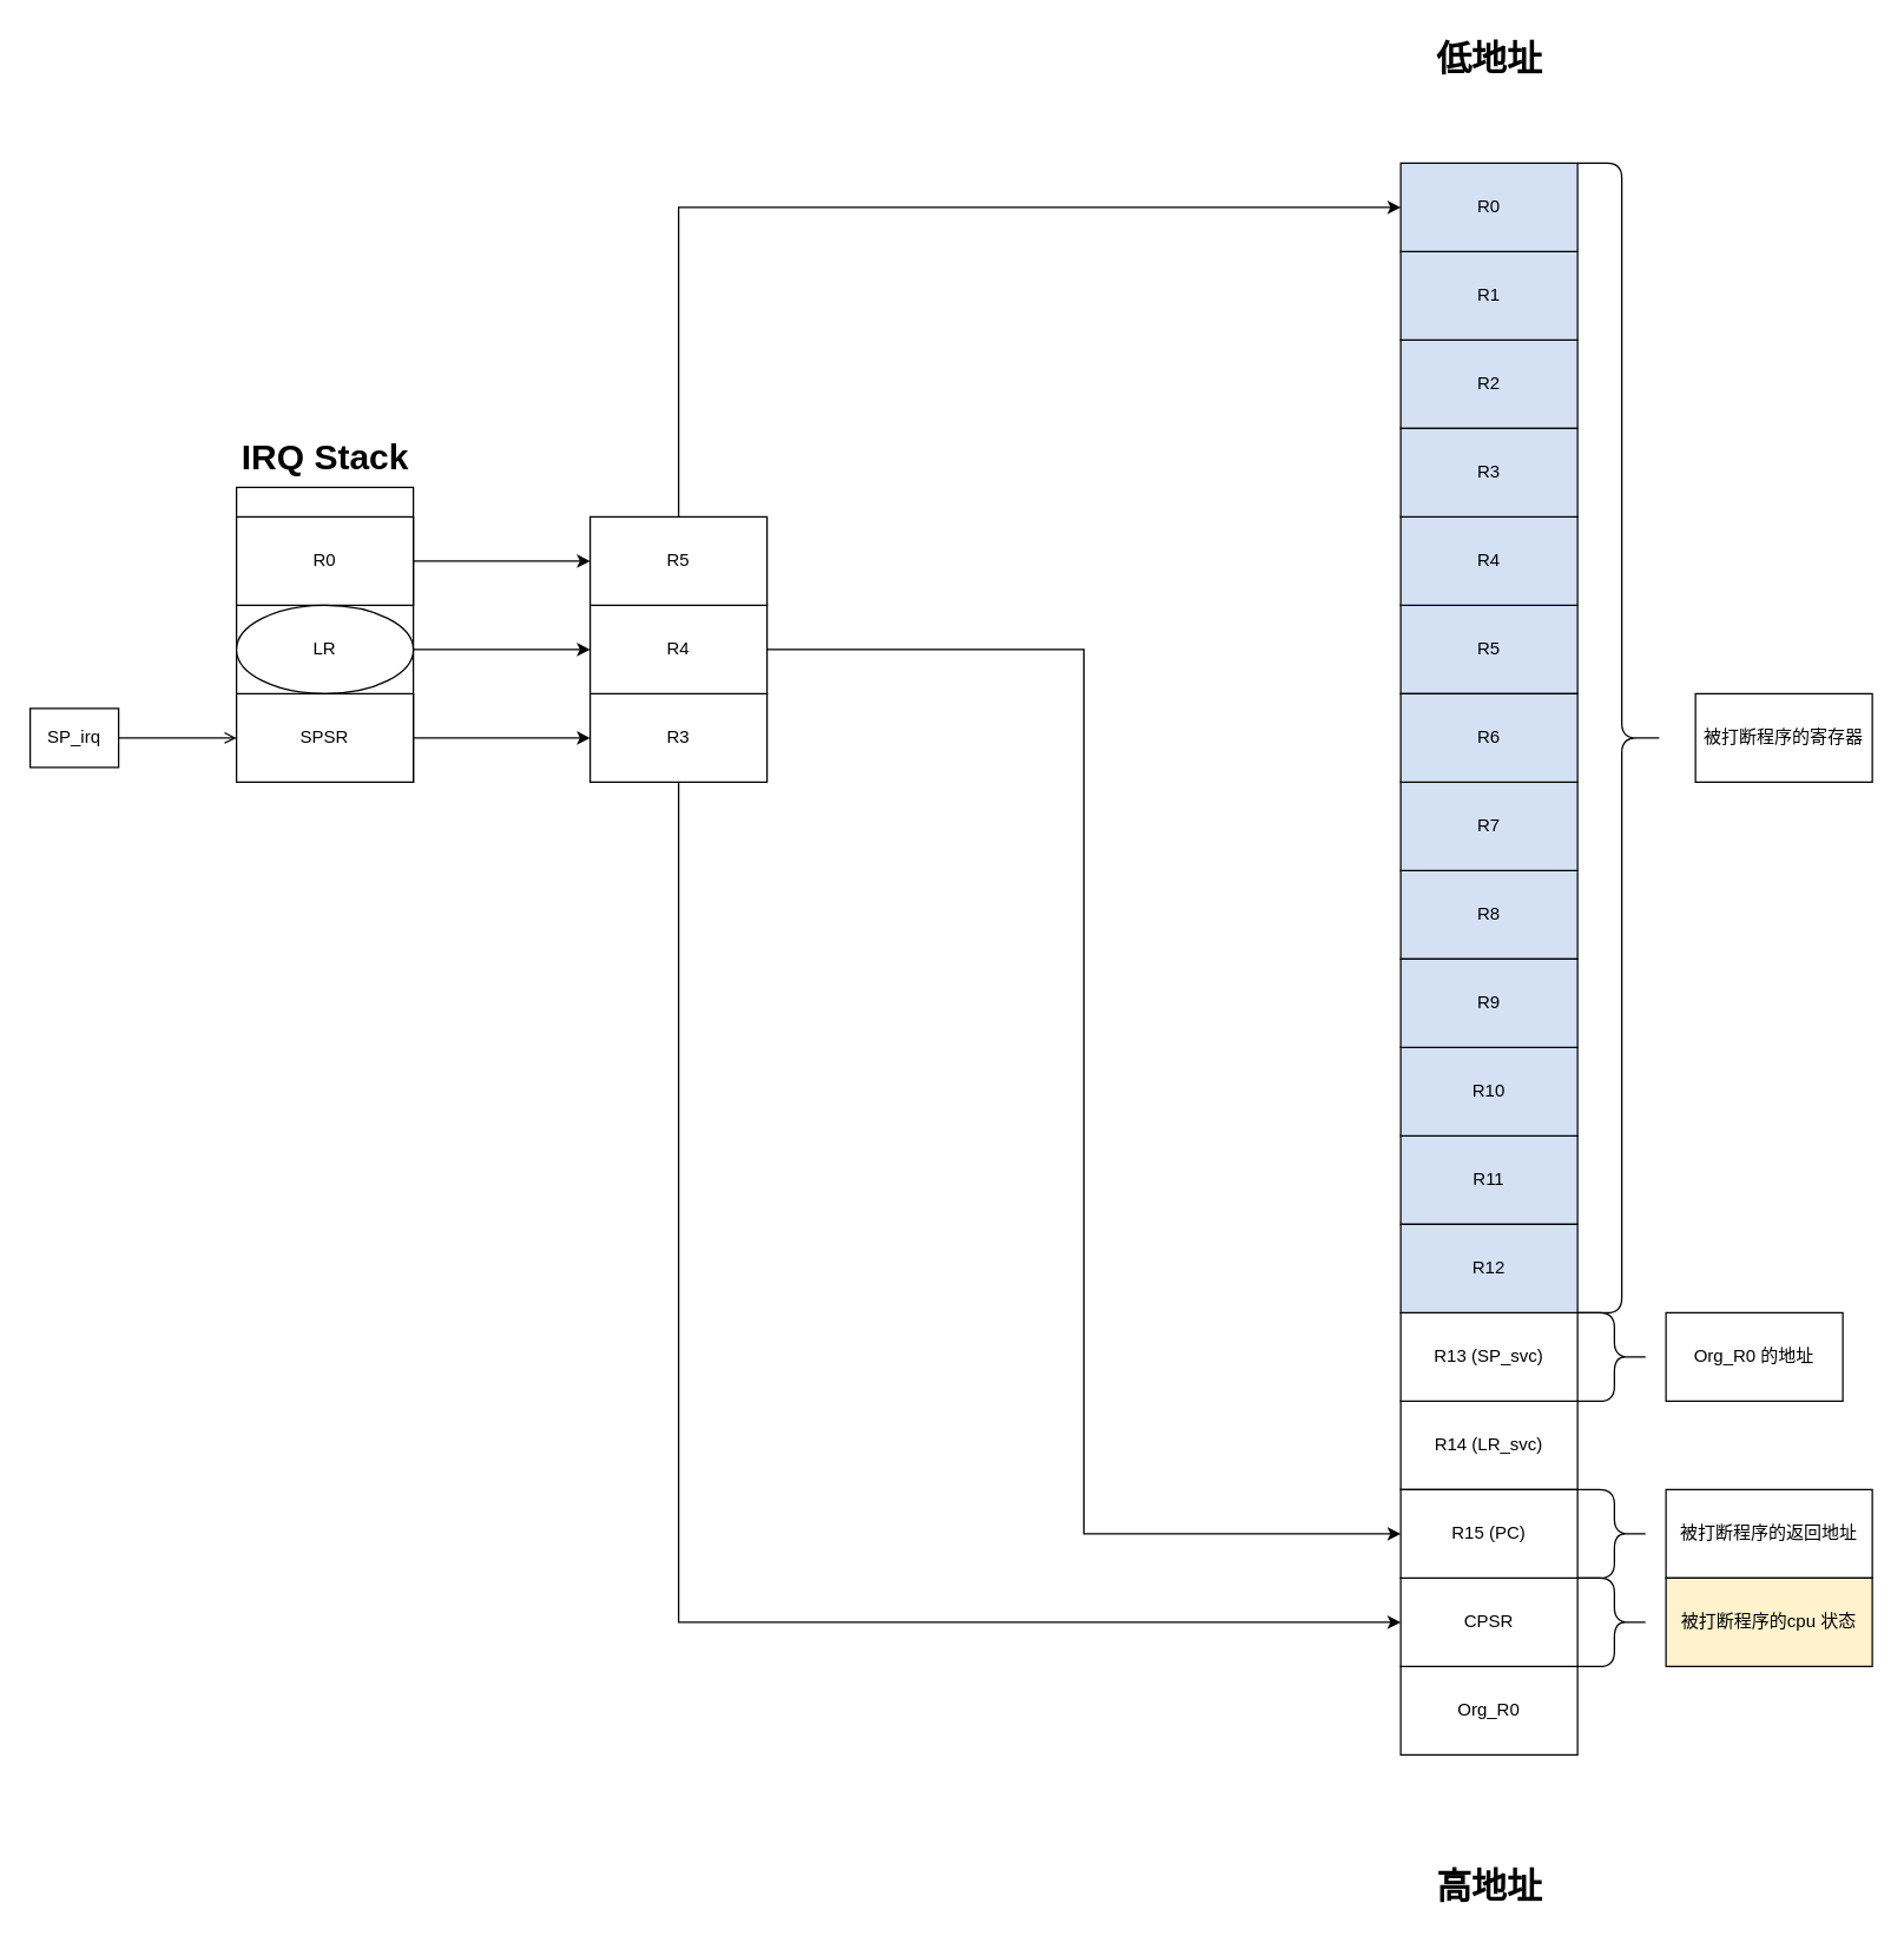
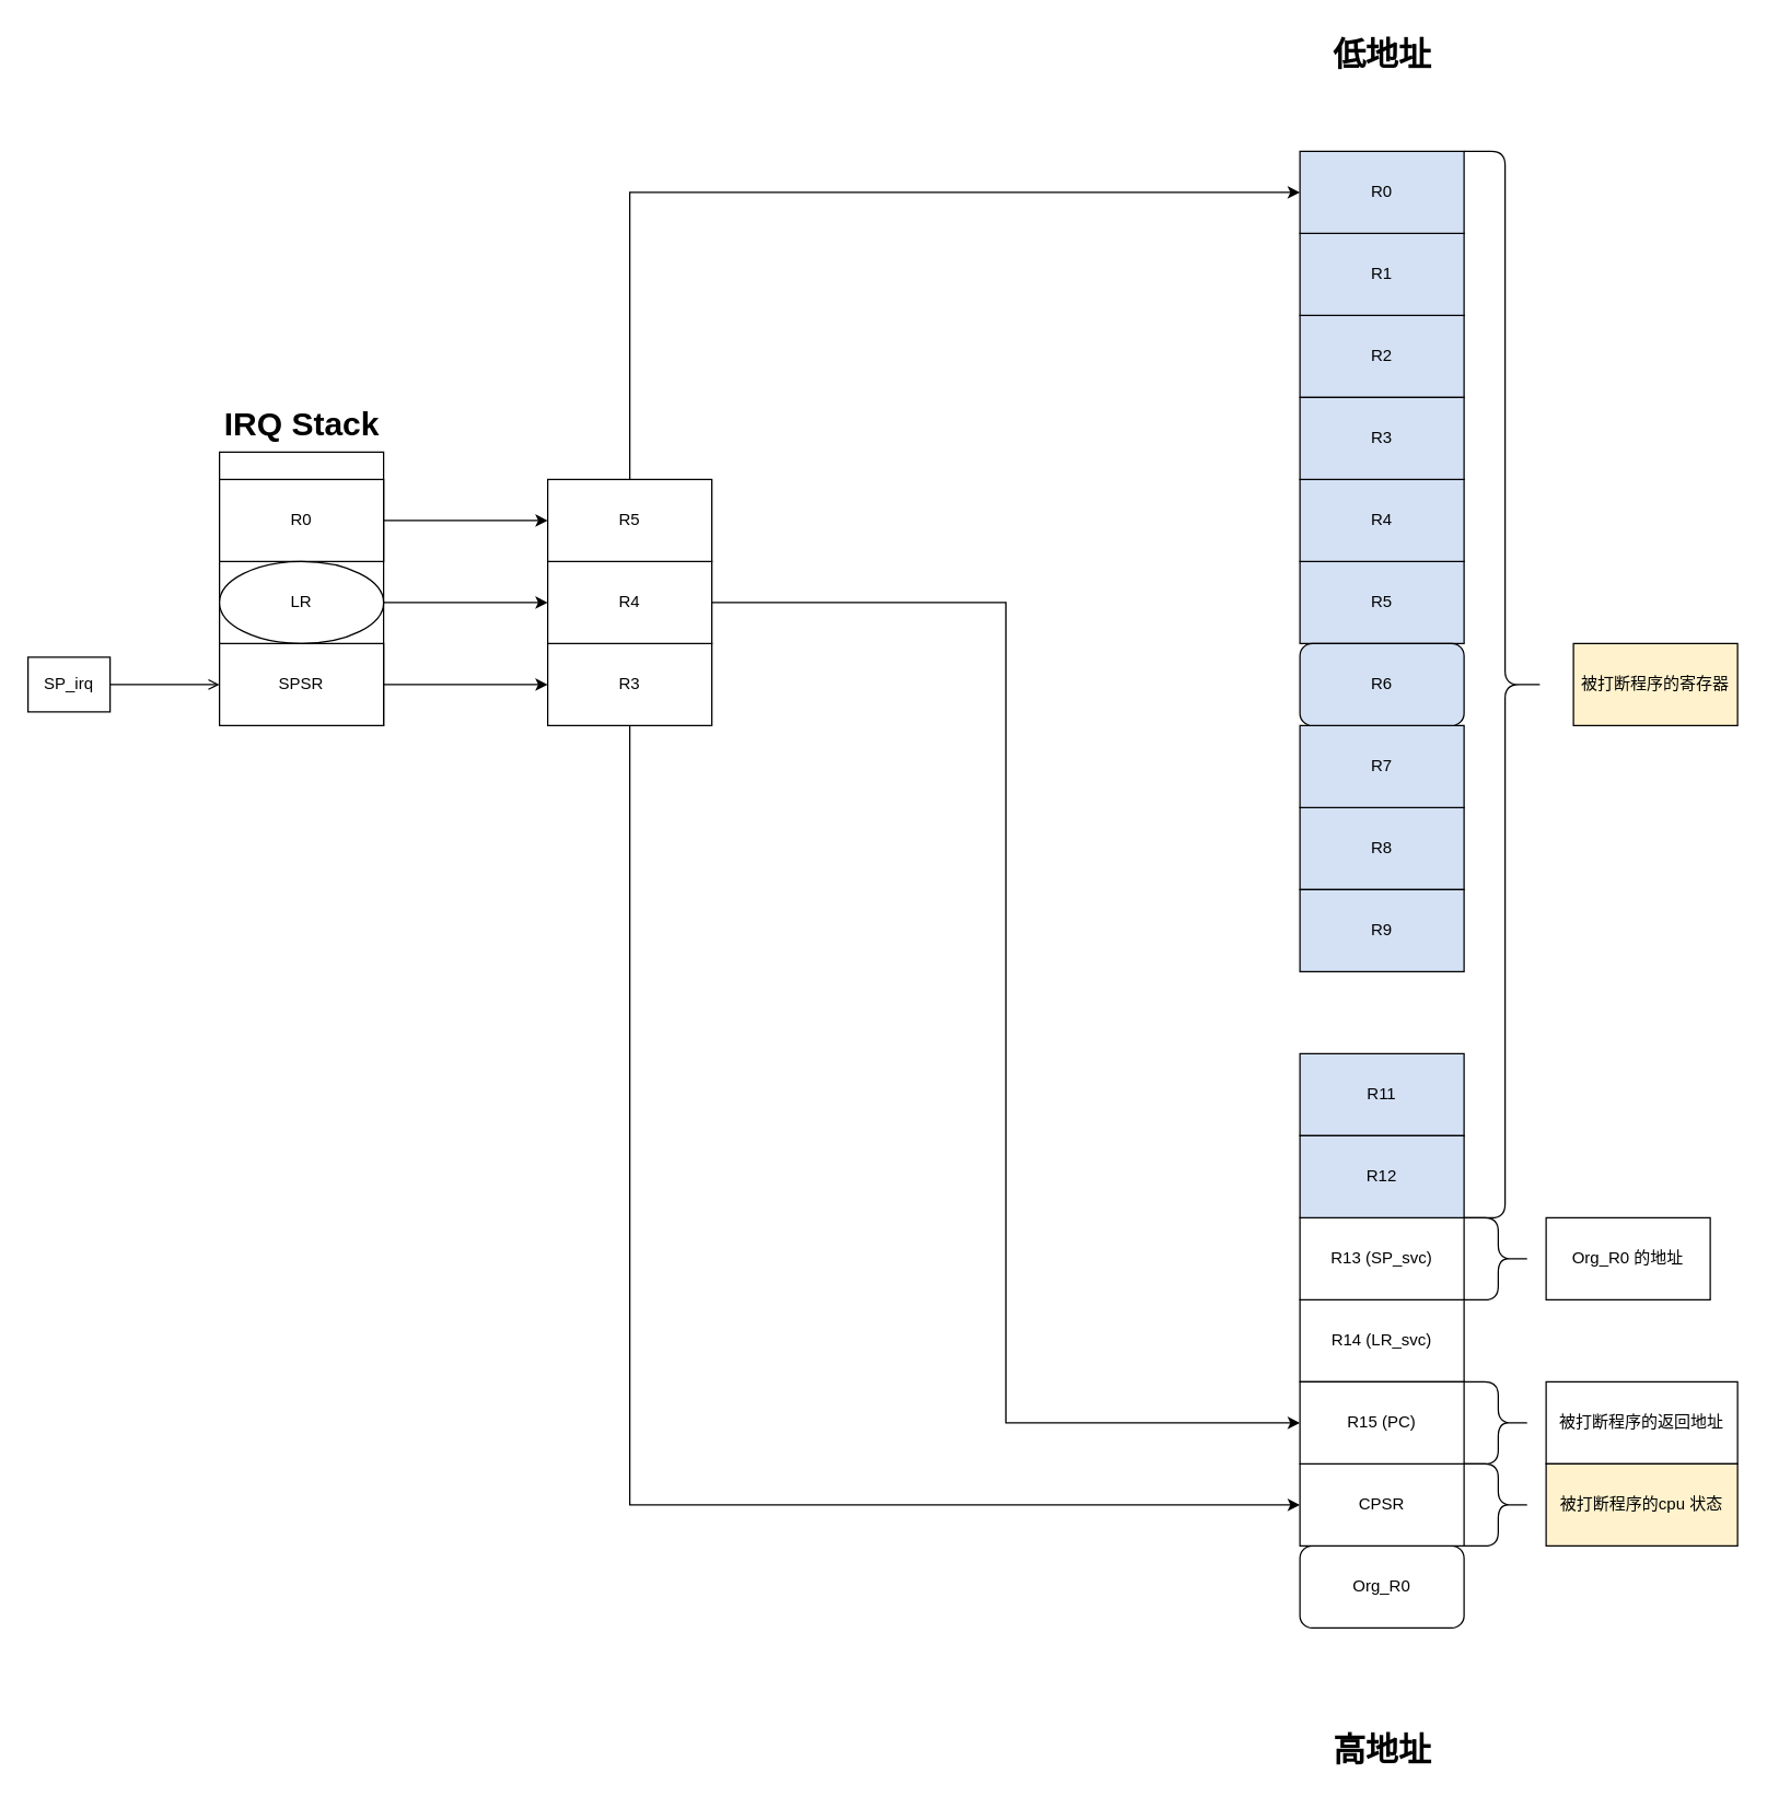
- <mxCell id="20" value="R6" style="rounded=0;whiteSpace=wrap;html=1;fillColor=#D4E1F5;" parent="1" vertex="1"><mxGeometry x="950" y="470" width="120" height="60" as="geometry" /></mxCell>
+ <mxCell id="20" value="R6" style="whiteSpace=wrap;html=1;fillColor=#D4E1F5;rounded=1;" parent="1" vertex="1"><mxGeometry x="950" y="470" width="120" height="60" as="geometry" /></mxCell>
- <mxCell id="30" value="被打断程序的寄存器" style="rounded=0;whiteSpace=wrap;html=1;" parent="1" vertex="1"><mxGeometry x="1150" y="470" width="120" height="60" as="geometry" /></mxCell>
+ <mxCell id="30" value="被打断程序的寄存器" style="rounded=0;whiteSpace=wrap;html=1;fillColor=#fff2cc;" parent="1" vertex="1"><mxGeometry x="1150" y="470" width="120" height="60" as="geometry" /></mxCell>
- <mxCell id="22" value="R10" style="rounded=0;whiteSpace=wrap;html=1;fillColor=#D4E1F5;" parent="1" vertex="1"><mxGeometry x="950" y="710" width="120" height="60" as="geometry" /></mxCell>
- <mxCell id="27" value="Org_R0" style="rounded=0;whiteSpace=wrap;html=1;" parent="1" vertex="1"><mxGeometry x="950" y="1130" width="120" height="60" as="geometry" /></mxCell>
+ <mxCell id="27" value="Org_R0" style="whiteSpace=wrap;html=1;rounded=1;" parent="1" vertex="1"><mxGeometry x="950" y="1130" width="120" height="60" as="geometry" /></mxCell>
